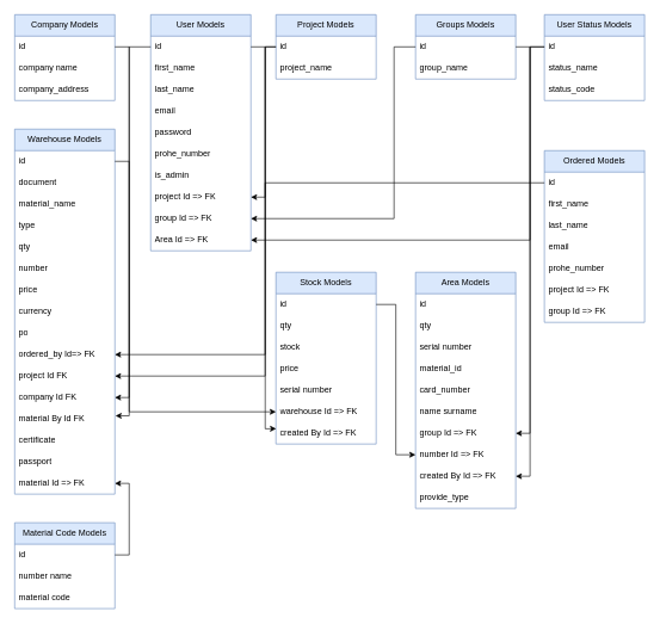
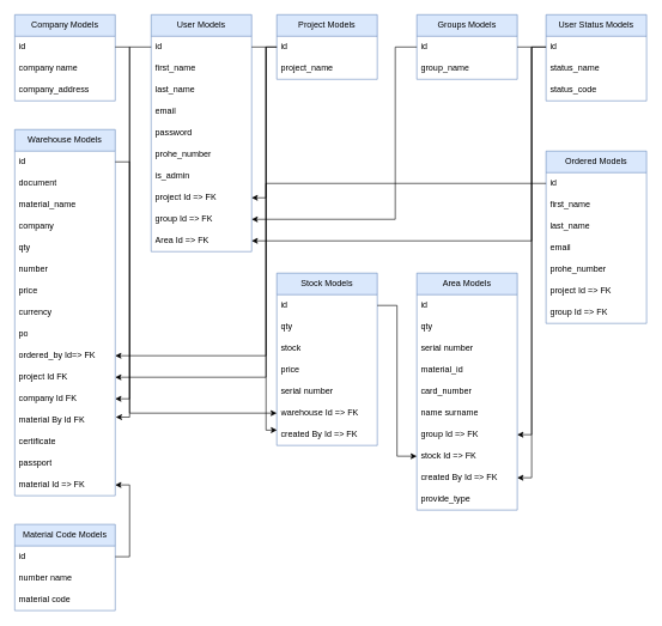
- <mxCell id="25" value="type" style="text;strokeColor=none;fillColor=none;align=left;verticalAlign=middle;spacingLeft=4;spacingRight=4;overflow=hidden;points=[[0,0.5],[1,0.5]];portConstraint=eastwest;rotatable=0;whiteSpace=wrap;html=1;" parent="21" vertex="1"><mxGeometry y="120" width="140" height="30" as="geometry" /></mxCell>
+ <mxCell id="25" value="company" style="text;strokeColor=none;fillColor=none;align=left;verticalAlign=middle;spacingLeft=4;spacingRight=4;overflow=hidden;points=[[0,0.5],[1,0.5]];portConstraint=eastwest;rotatable=0;whiteSpace=wrap;html=1;" parent="21" vertex="1"><mxGeometry y="120" width="140" height="30" as="geometry" /></mxCell>
- <mxCell id="68" value="number Id =&amp;gt; FK" style="text;strokeColor=none;fillColor=none;align=left;verticalAlign=middle;spacingLeft=4;spacingRight=4;overflow=hidden;points=[[0,0.5],[1,0.5]];portConstraint=eastwest;rotatable=0;whiteSpace=wrap;html=1;" parent="60" vertex="1"><mxGeometry y="240" width="140" height="30" as="geometry" /></mxCell>
+ <mxCell id="68" value="stock Id =&amp;gt; FK" style="text;strokeColor=none;fillColor=none;align=left;verticalAlign=middle;spacingLeft=4;spacingRight=4;overflow=hidden;points=[[0,0.5],[1,0.5]];portConstraint=eastwest;rotatable=0;whiteSpace=wrap;html=1;" parent="60" vertex="1"><mxGeometry y="240" width="140" height="30" as="geometry" /></mxCell>
